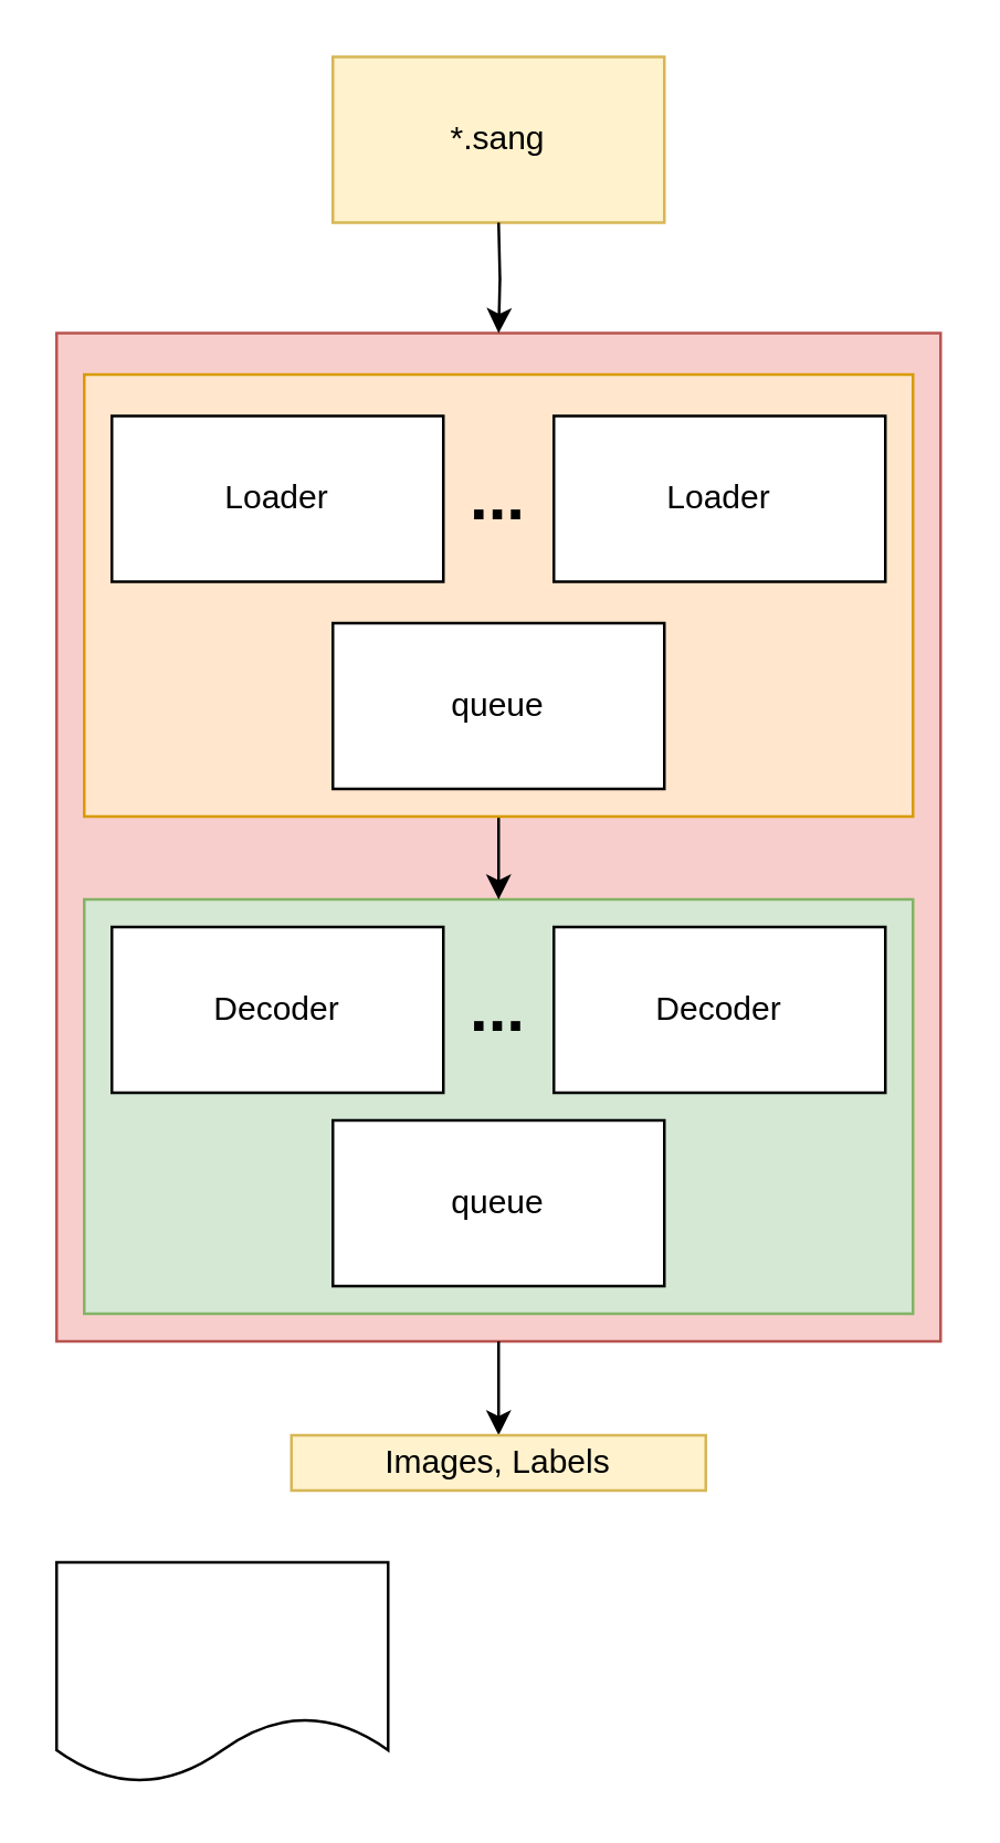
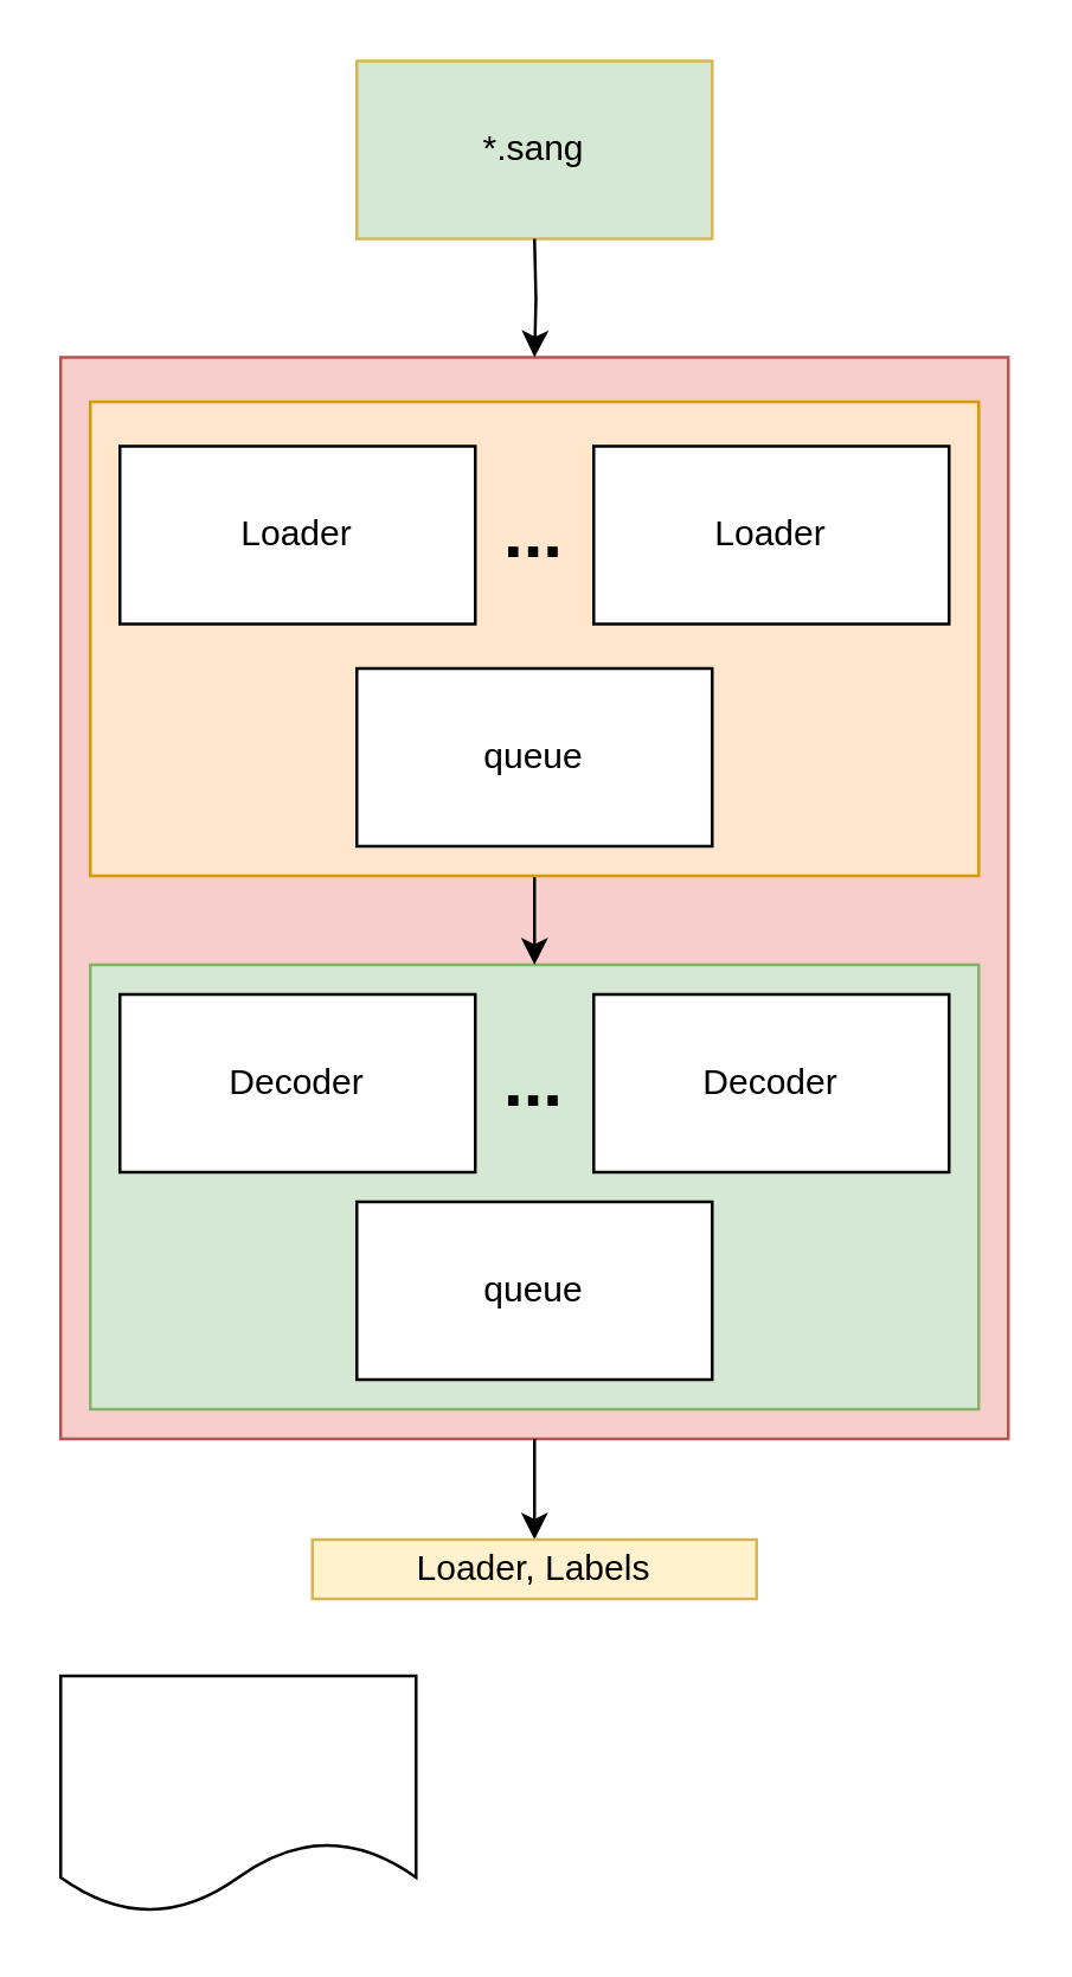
- <mxCell id="6" value="*.sang" style="rounded=0;whiteSpace=wrap;html=1;fillColor=#fff2cc;strokeColor=#d6b656;" parent="1" vertex="1"><mxGeometry x="120" y="20" width="120" height="60" as="geometry" /></mxCell>
+ <mxCell id="6" value="*.sang" style="rounded=0;whiteSpace=wrap;html=1;fillColor=#d5e8d4;strokeColor=#d6b656;" parent="1" vertex="1"><mxGeometry x="120" y="20" width="120" height="60" as="geometry" /></mxCell>
- <mxCell id="16" value="Images, Labels" style="text;html=1;strokeColor=#d6b656;fillColor=#fff2cc;align=center;verticalAlign=middle;whiteSpace=wrap;rounded=0;" parent="1" vertex="1"><mxGeometry x="105" y="519" width="150" height="20" as="geometry" /></mxCell>
+ <mxCell id="16" value="Loader, Labels" style="text;html=1;strokeColor=#d6b656;fillColor=#fff2cc;align=center;verticalAlign=middle;whiteSpace=wrap;rounded=0;" parent="1" vertex="1"><mxGeometry x="105" y="519" width="150" height="20" as="geometry" /></mxCell>
